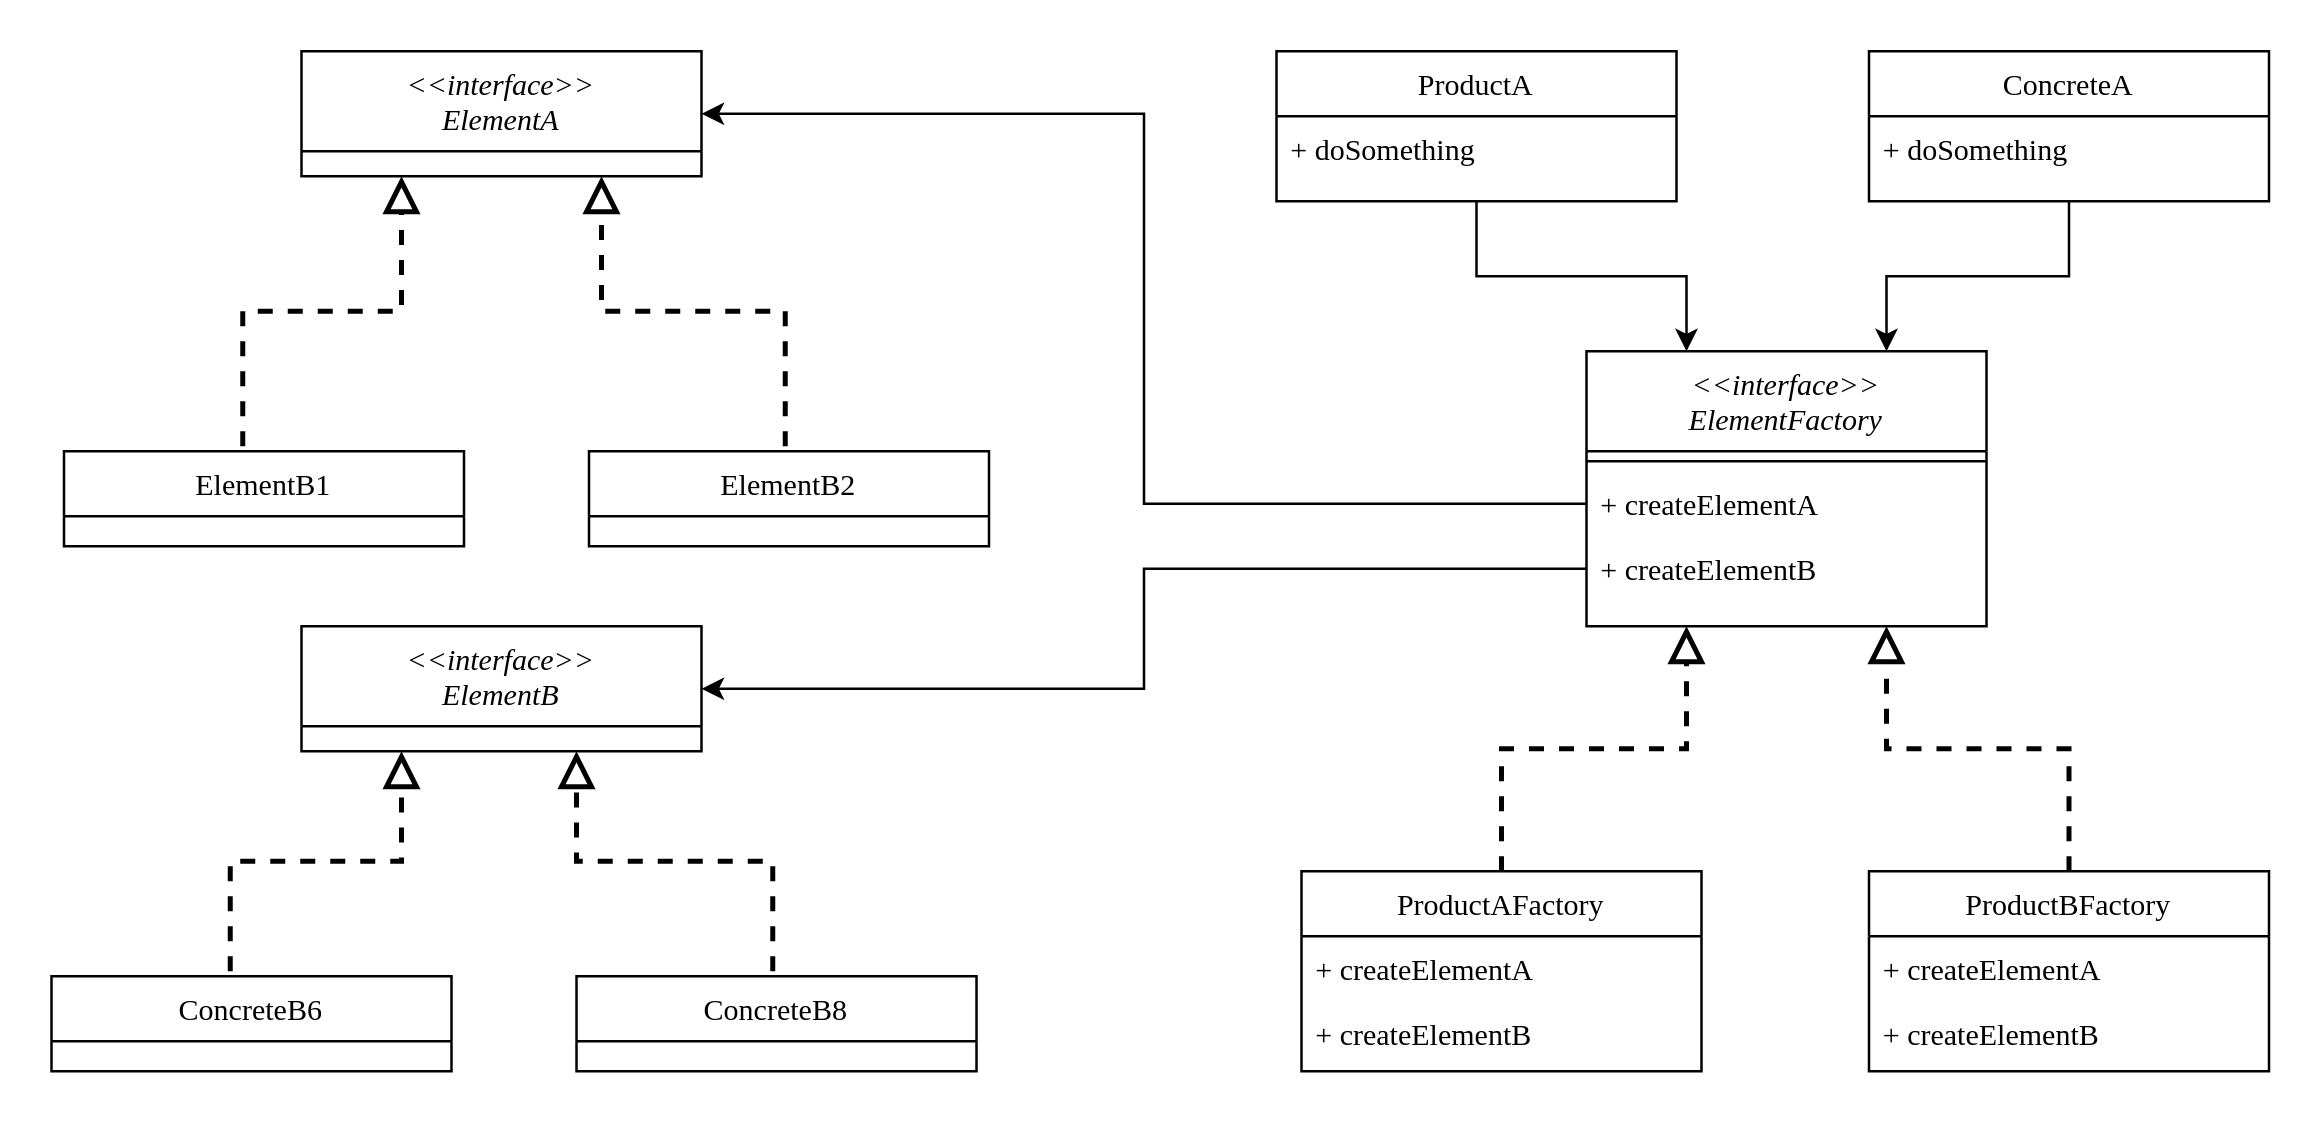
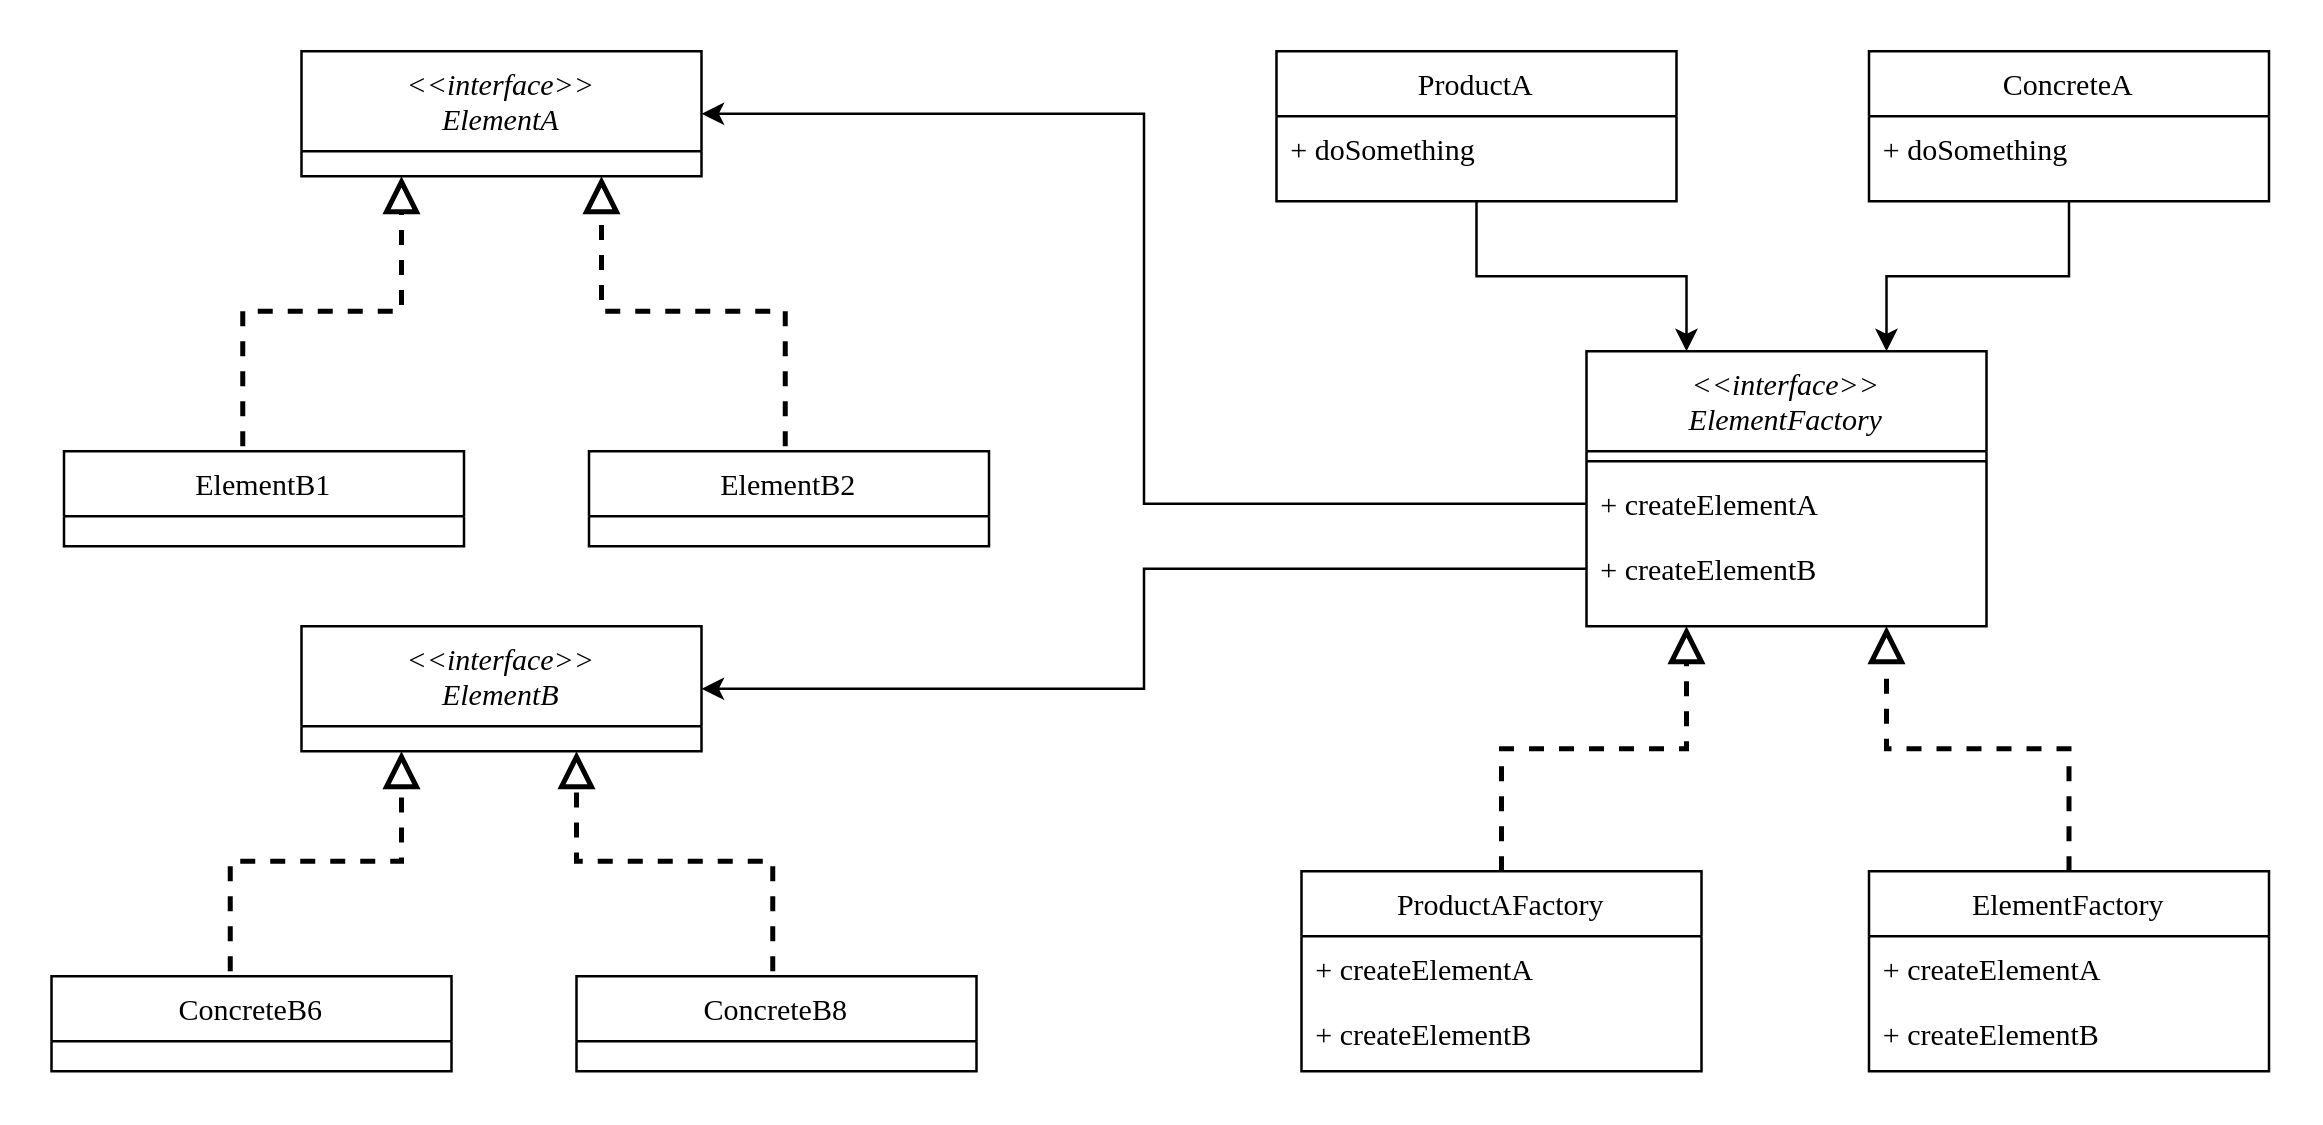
- <mxCell id="11" value="ProductBFactory" style="swimlane;fontStyle=0;align=center;verticalAlign=top;childLayout=stackLayout;horizontal=1;startSize=26;horizontalStack=0;resizeParent=1;resizeLast=0;collapsible=1;marginBottom=0;rounded=0;shadow=0;strokeWidth=1;fontFamily=AppleSDGothicNeoEB00;" parent="1" vertex="1"><mxGeometry x="747" y="348" width="160" height="80" as="geometry"><mxRectangle x="130" y="380" width="160" height="26" as="alternateBounds" /></mxGeometry></mxCell>
+ <mxCell id="11" value="ElementFactory" style="swimlane;fontStyle=0;align=center;verticalAlign=top;childLayout=stackLayout;horizontal=1;startSize=26;horizontalStack=0;resizeParent=1;resizeLast=0;collapsible=1;marginBottom=0;rounded=0;shadow=0;strokeWidth=1;fontFamily=AppleSDGothicNeoEB00;" parent="1" vertex="1"><mxGeometry x="747" y="348" width="160" height="80" as="geometry"><mxRectangle x="130" y="380" width="160" height="26" as="alternateBounds" /></mxGeometry></mxCell>
